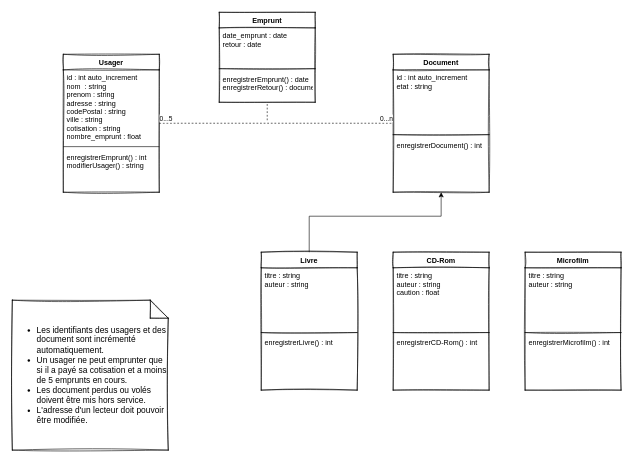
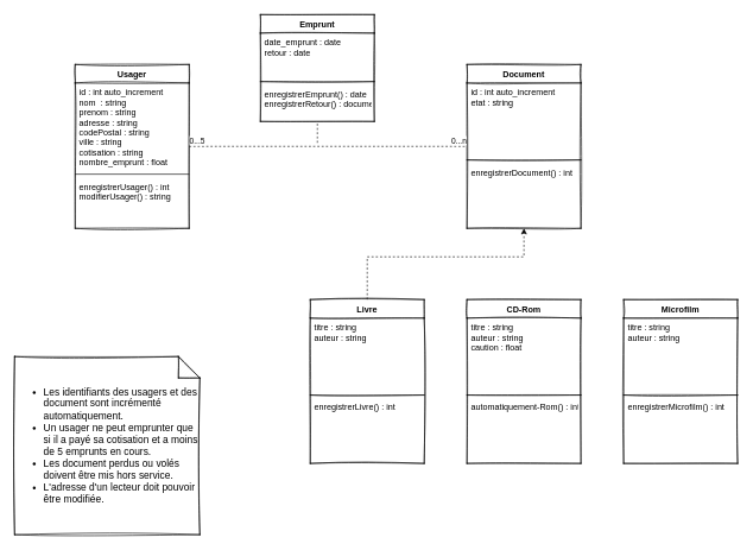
- <mxCell id="5" value="enregistrerEmprunt() : int&#10;modifierUsager() : string&#10;" style="text;strokeColor=none;fillColor=none;align=left;verticalAlign=top;spacingLeft=4;spacingRight=4;overflow=hidden;rotatable=0;points=[[0,0.5],[1,0.5]];portConstraint=eastwest;" vertex="1" parent="2"><mxGeometry y="158" width="160" height="72" as="geometry" /></mxCell>
+ <mxCell id="5" value="enregistrerUsager() : int&#10;modifierUsager() : string&#10;" style="text;strokeColor=none;fillColor=none;align=left;verticalAlign=top;spacingLeft=4;spacingRight=4;overflow=hidden;rotatable=0;points=[[0,0.5],[1,0.5]];portConstraint=eastwest;" vertex="1" parent="2"><mxGeometry y="158" width="160" height="72" as="geometry" /></mxCell>
- <mxCell id="18" value="" style="edgeStyle=orthogonalEdgeStyle;rounded=0;orthogonalLoop=1;jettySize=auto;html=1;" edge="1" parent="1" source="19" target="6"><mxGeometry relative="1" as="geometry"><mxPoint x="735" y="320" as="targetPoint" /><Array as="points"><mxPoint x="515" y="360" /><mxPoint x="735" y="360" /></Array></mxGeometry></mxCell>
+ <mxCell id="18" value="" style="edgeStyle=orthogonalEdgeStyle;rounded=0;orthogonalLoop=1;jettySize=auto;html=1;dashed=1;" edge="1" parent="1" source="19" target="6"><mxGeometry relative="1" as="geometry"><mxPoint x="735" y="320" as="targetPoint" /><Array as="points"><mxPoint x="515" y="360" /><mxPoint x="735" y="360" /></Array></mxGeometry></mxCell>
- <mxCell id="26" value="enregistrerCD-Rom() : int" style="text;strokeColor=none;fillColor=none;align=left;verticalAlign=top;spacingLeft=4;spacingRight=4;overflow=hidden;rotatable=0;points=[[0,0.5],[1,0.5]];portConstraint=eastwest;shadow=0;glass=0;sketch=1;fillStyle=hachure;" vertex="1" parent="23"><mxGeometry y="138" width="160" height="92" as="geometry" /></mxCell>
+ <mxCell id="26" value="automatiquement-Rom() : int" style="text;strokeColor=none;fillColor=none;align=left;verticalAlign=top;spacingLeft=4;spacingRight=4;overflow=hidden;rotatable=0;points=[[0,0.5],[1,0.5]];portConstraint=eastwest;shadow=0;glass=0;sketch=1;fillStyle=hachure;" vertex="1" parent="23"><mxGeometry y="138" width="160" height="92" as="geometry" /></mxCell>
